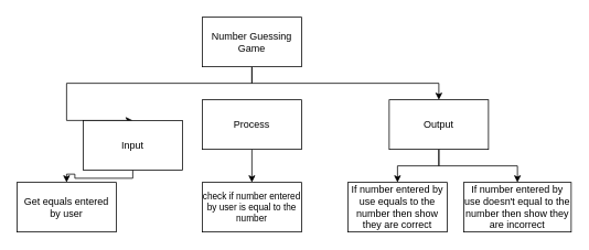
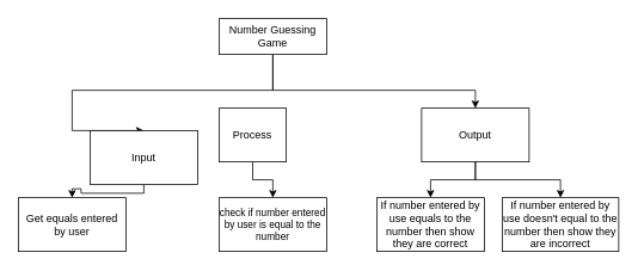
- <mxCell id="4" value="Number Guessing Game" style="rounded=0;whiteSpace=wrap;html=1;" parent="1" vertex="1"><mxGeometry x="244" y="20" width="120" height="60" as="geometry" /></mxCell>
+ <mxCell id="4" value="Number Guessing Game" style="rounded=0;whiteSpace=wrap;html=1;" parent="1" vertex="1"><mxGeometry x="244" y="20" width="120" height="40" as="geometry" /></mxCell>
- <mxCell id="8" value="Process" style="rounded=0;whiteSpace=wrap;html=1;" parent="1" vertex="1"><mxGeometry x="244" y="120" width="120" height="60" as="geometry" /></mxCell>
+ <mxCell id="8" value="Process" style="rounded=0;whiteSpace=wrap;html=1;" parent="1" vertex="1"><mxGeometry x="244" y="120" width="75" height="60" as="geometry" /></mxCell>
